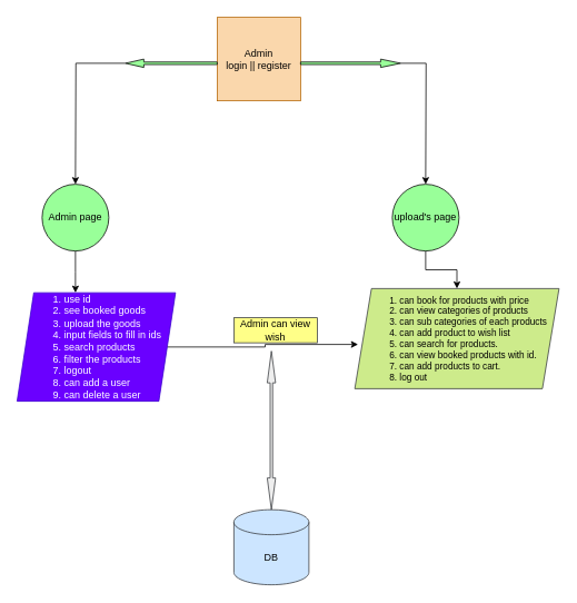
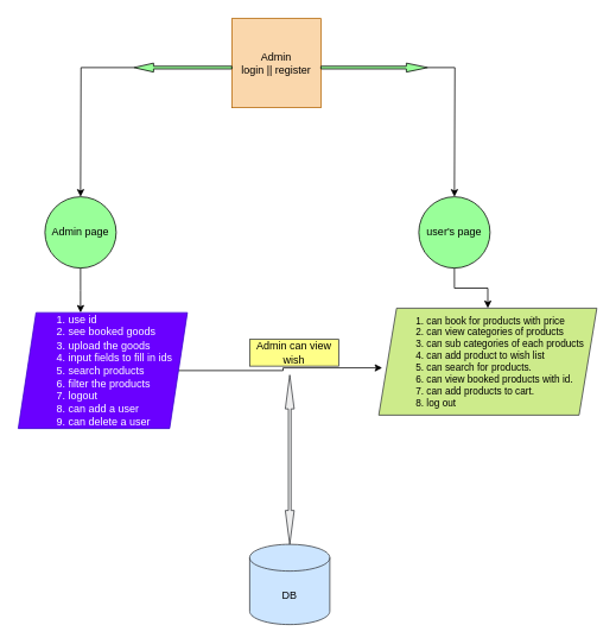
- <mxCell id="10" value="upload's page" style="ellipse;whiteSpace=wrap;html=1;aspect=fixed;fillColor=#99FF99;align=center;" vertex="1" parent="1"><mxGeometry x="470" y="220" width="80" height="80" as="geometry" /></mxCell>
+ <mxCell id="10" value="user's page" style="ellipse;whiteSpace=wrap;html=1;aspect=fixed;fillColor=#99FF99;align=center;" vertex="1" parent="1"><mxGeometry x="470" y="220" width="80" height="80" as="geometry" /></mxCell>
